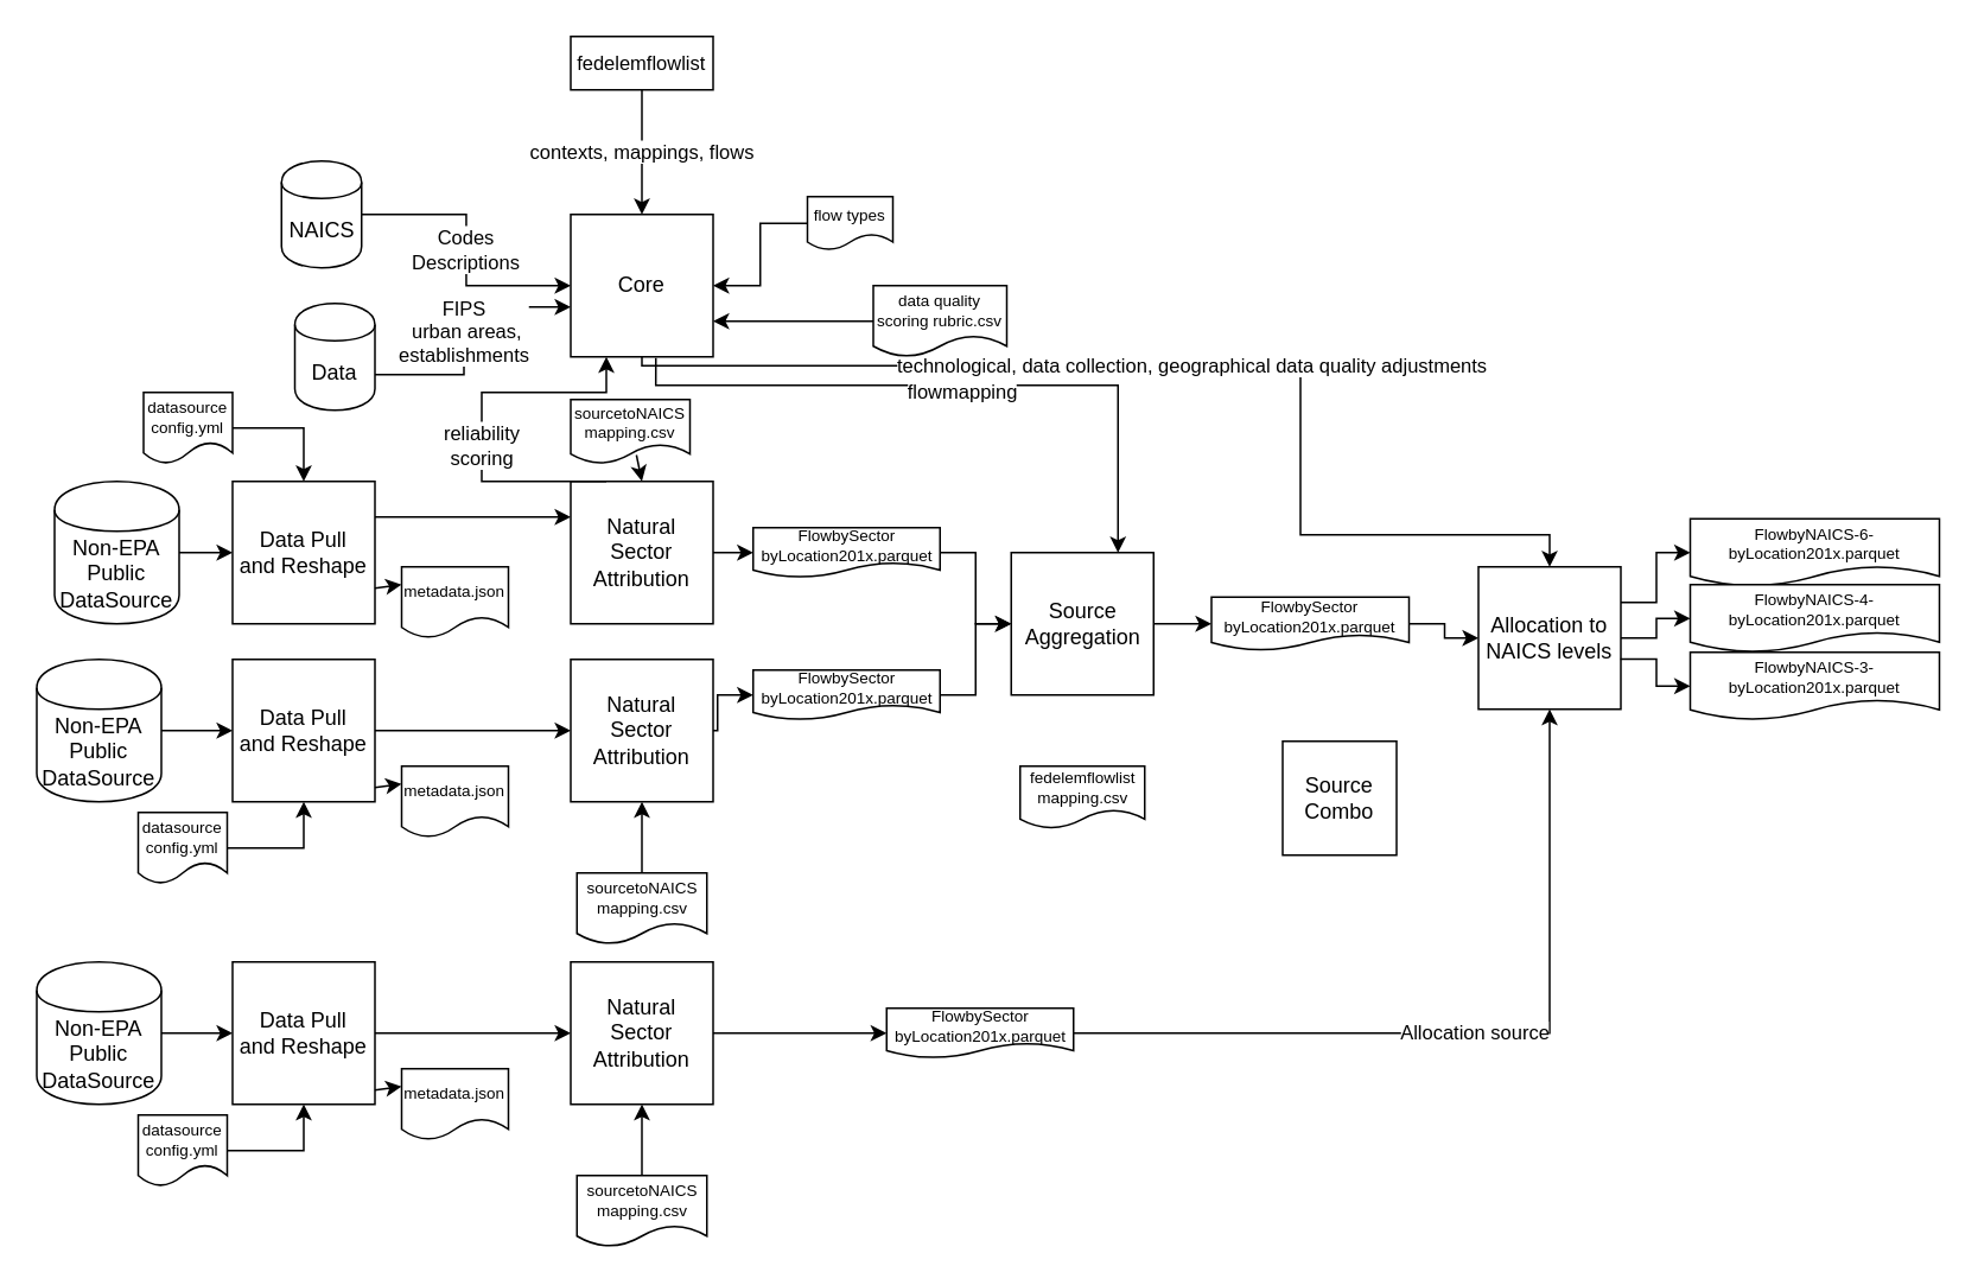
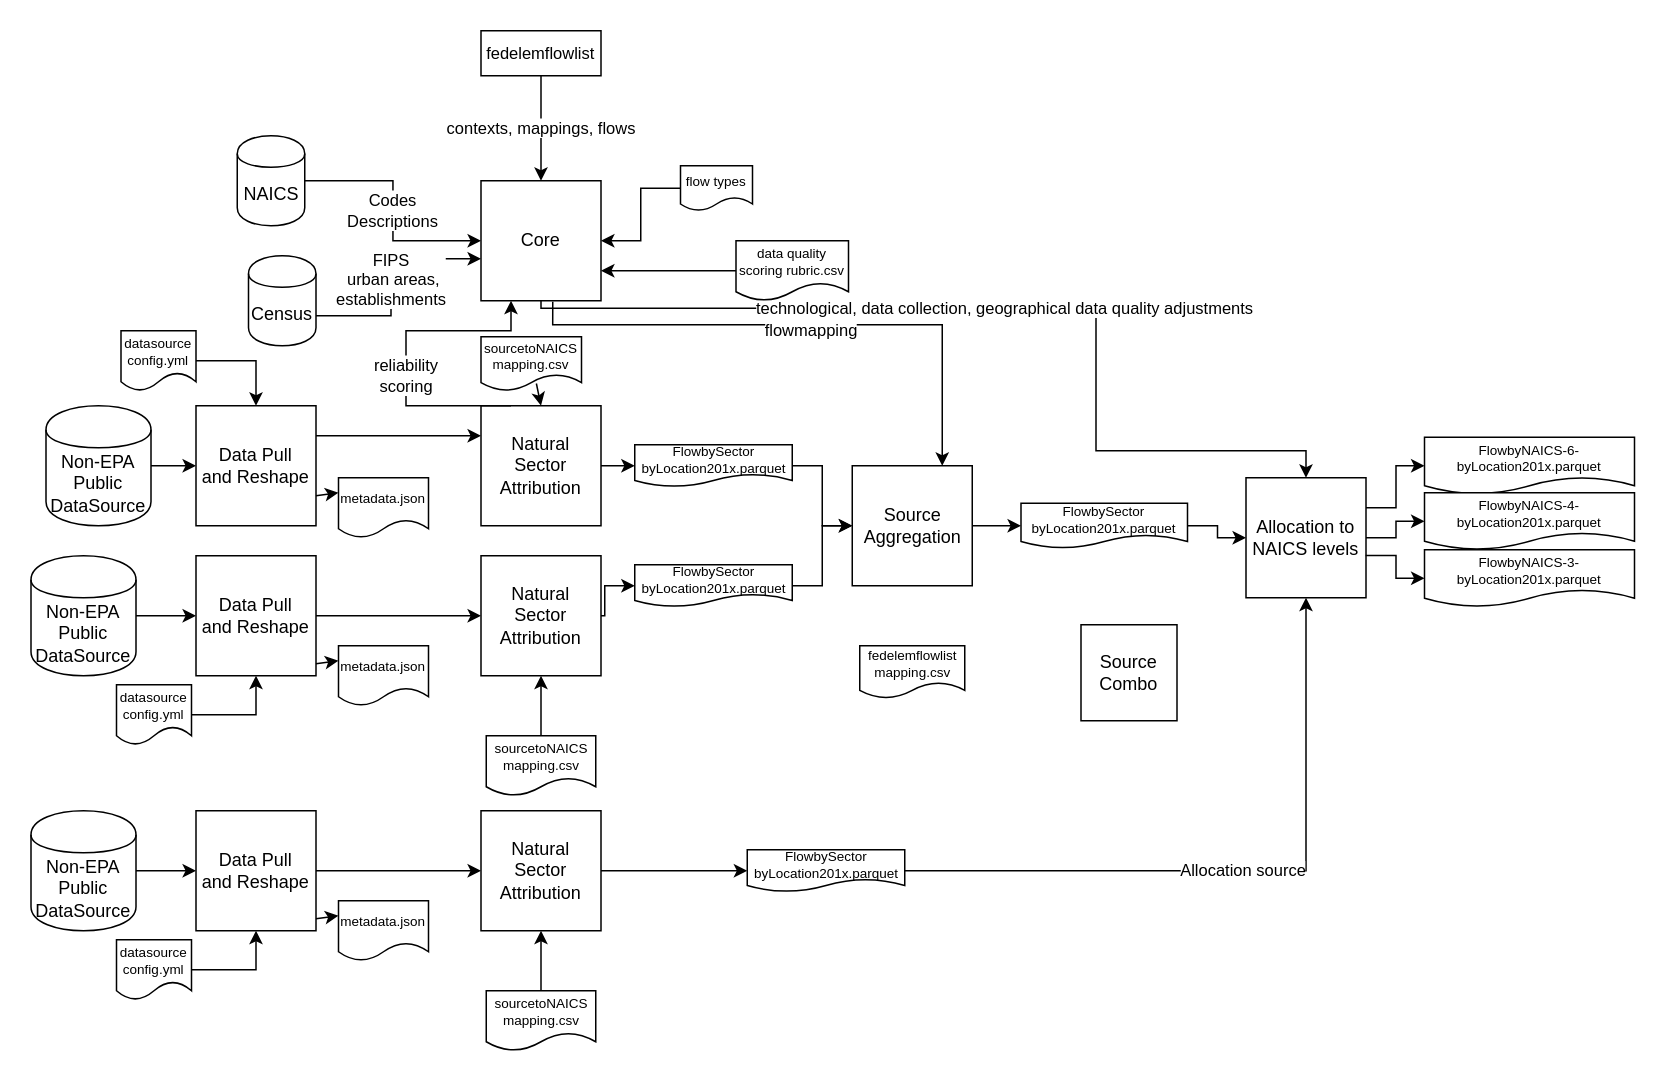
- <mxCell id="25" value="Data" style="shape=cylinder;whiteSpace=wrap;html=1;boundedLbl=1;backgroundOutline=1;" parent="1" vertex="1"><mxGeometry x="165" y="170" width="45" height="60" as="geometry" /></mxCell>
+ <mxCell id="25" value="Census" style="shape=cylinder;whiteSpace=wrap;html=1;boundedLbl=1;backgroundOutline=1;" parent="1" vertex="1"><mxGeometry x="165" y="170" width="45" height="60" as="geometry" /></mxCell>
